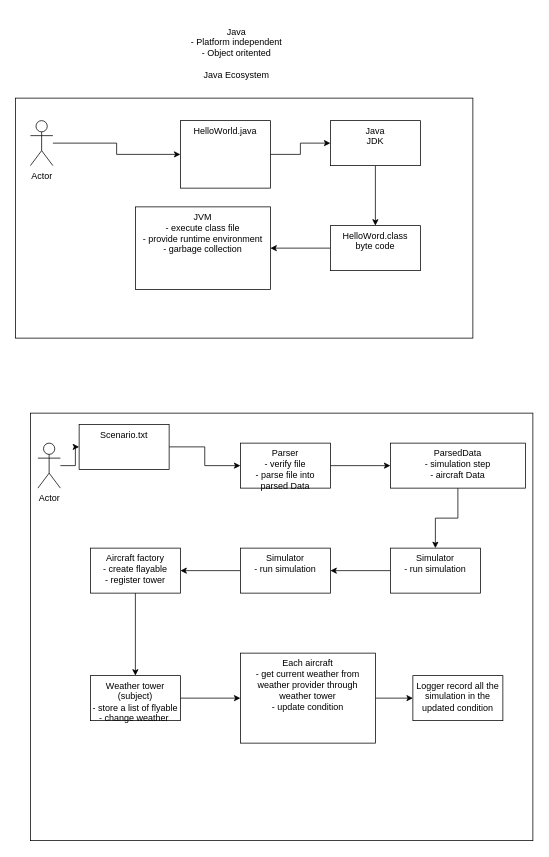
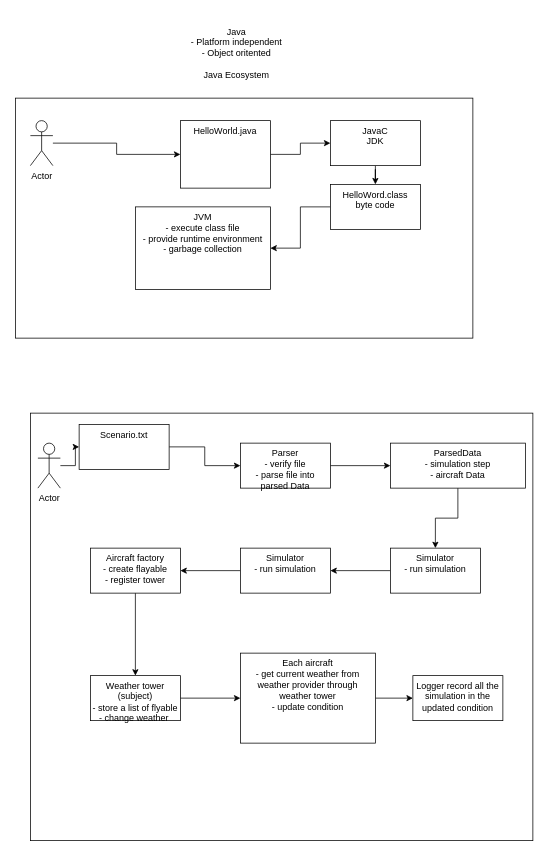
- <mxCell id="10" value="Java&lt;br&gt;JDK" style="whiteSpace=wrap;html=1;verticalAlign=top;" vertex="1" parent="1"><mxGeometry x="440" y="160" width="120" height="60" as="geometry" /></mxCell>
+ <mxCell id="10" value="JavaC&lt;br&gt;JDK" style="whiteSpace=wrap;html=1;verticalAlign=top;" vertex="1" parent="1"><mxGeometry x="440" y="160" width="120" height="60" as="geometry" /></mxCell>
- <mxCell id="12" value="HelloWord.class&lt;br&gt;byte code" style="whiteSpace=wrap;html=1;verticalAlign=top;" vertex="1" parent="1"><mxGeometry x="440" y="300" width="120" height="60" as="geometry" /></mxCell>
+ <mxCell id="12" value="HelloWord.class&lt;br&gt;byte code" style="whiteSpace=wrap;html=1;verticalAlign=top;" vertex="1" parent="1"><mxGeometry x="440" y="245" width="120" height="60" as="geometry" /></mxCell>
